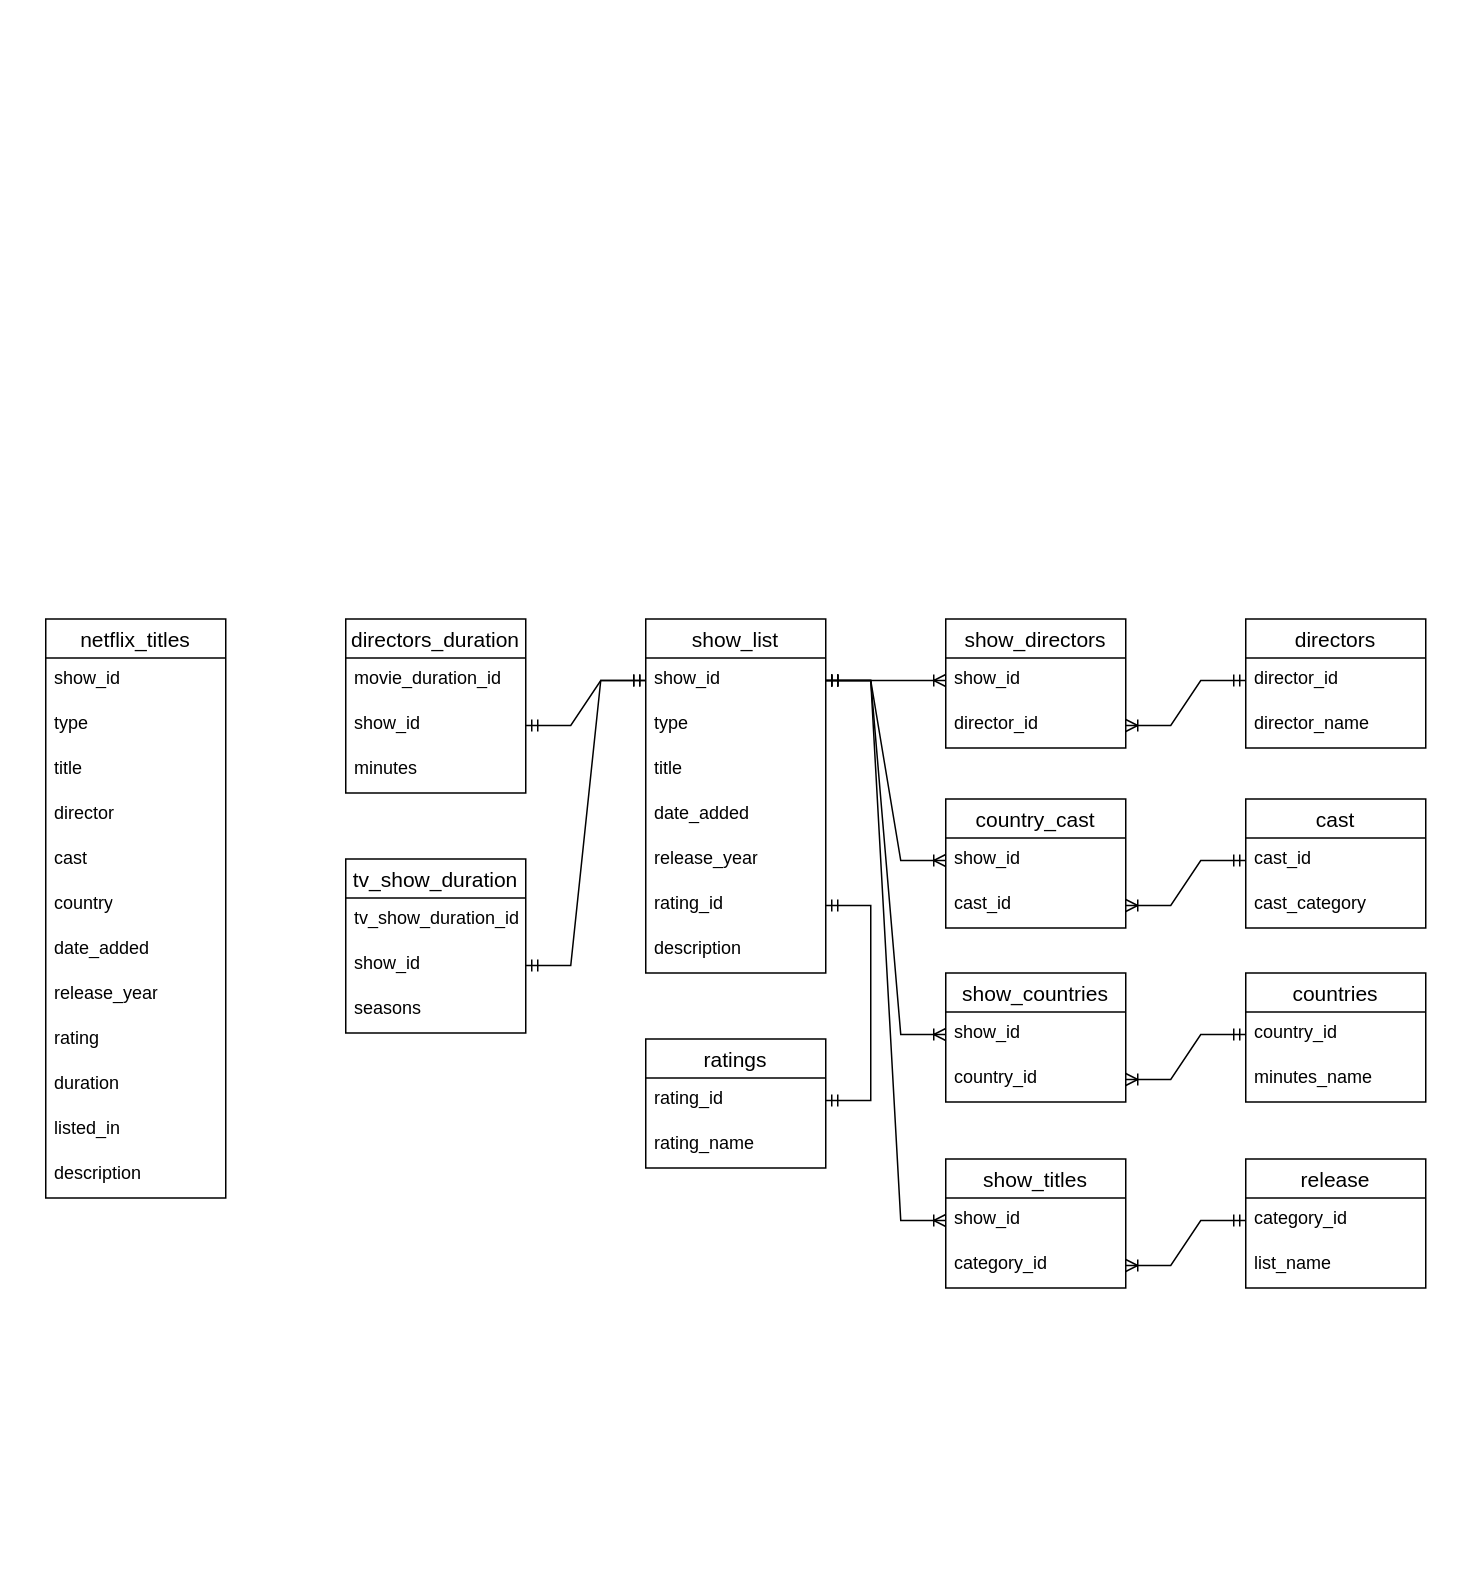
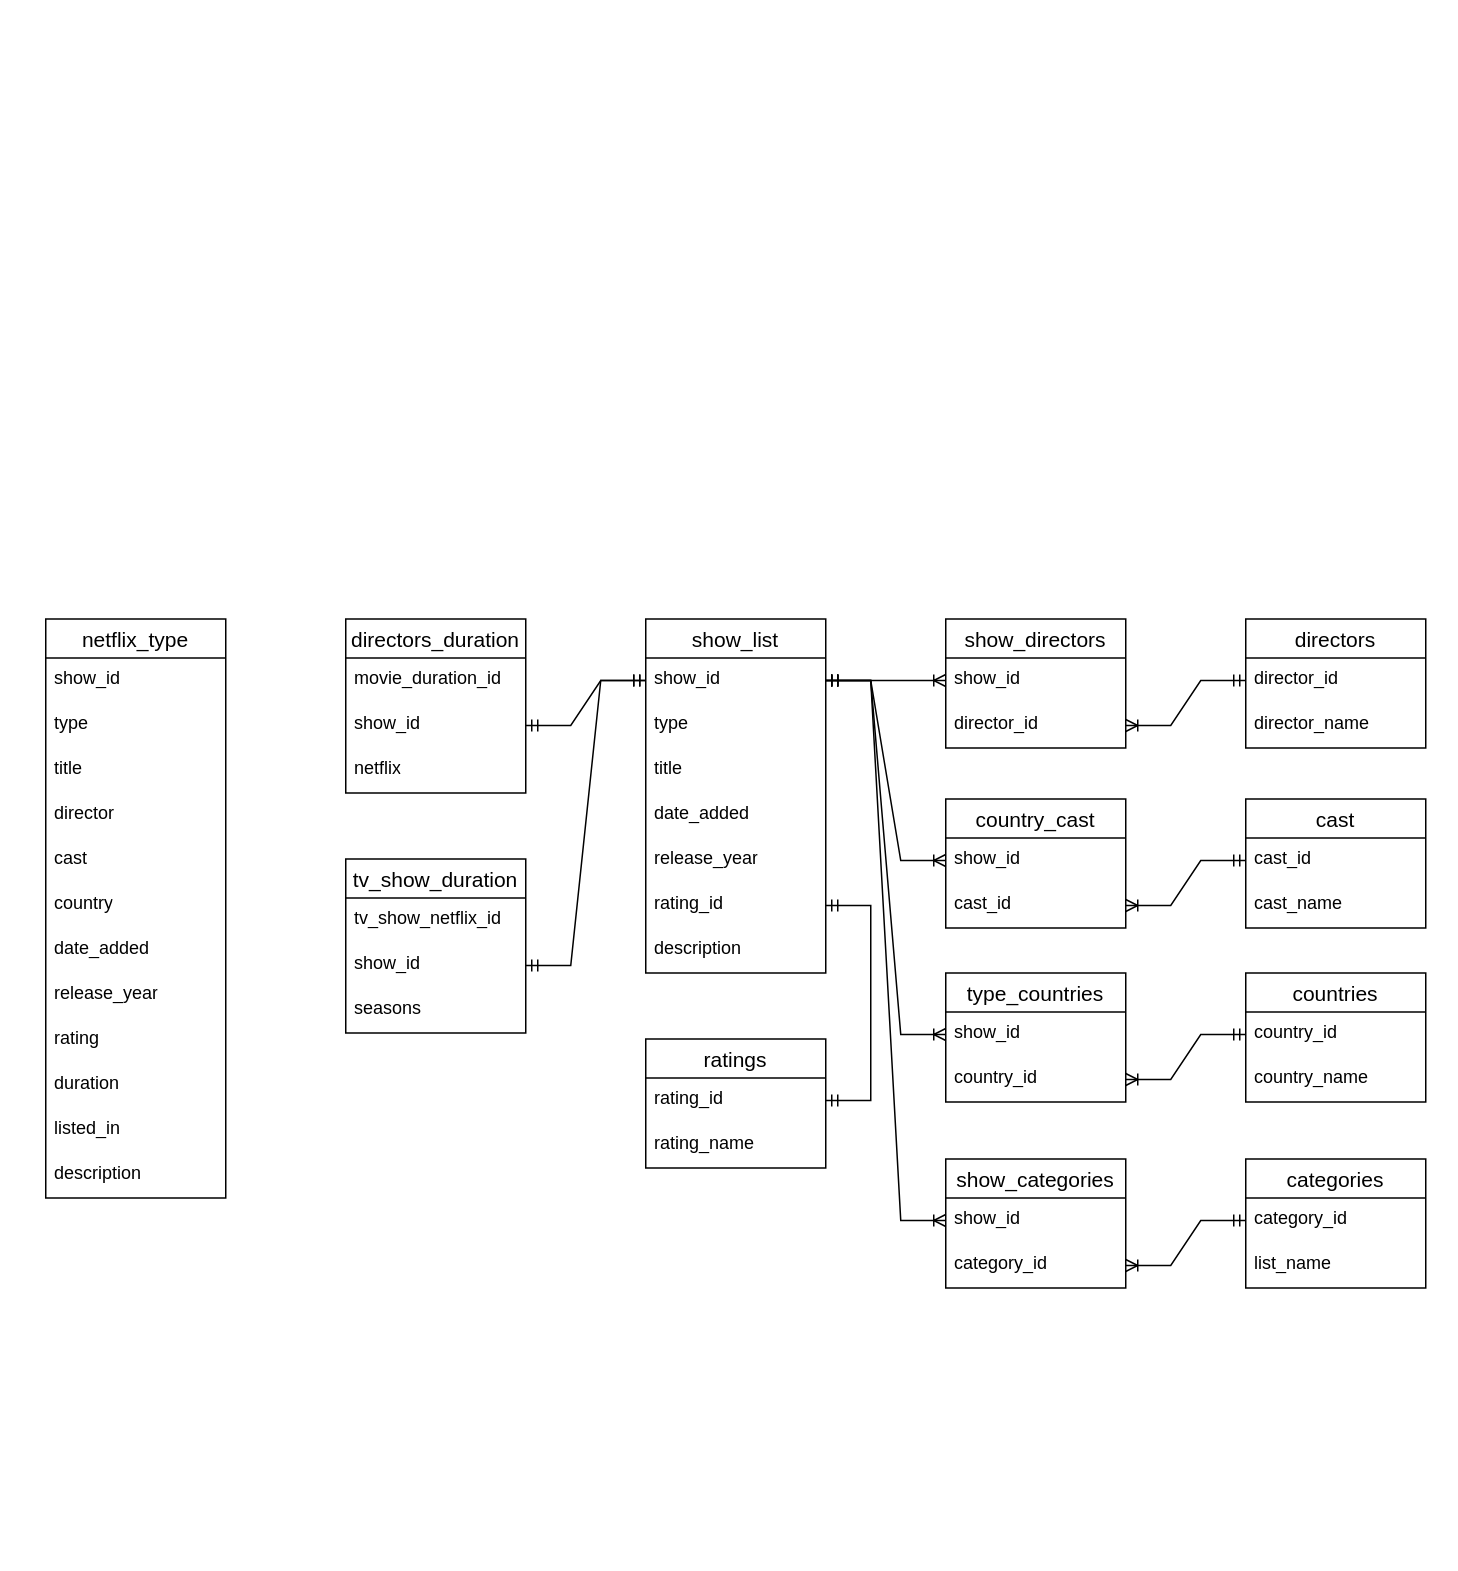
- <mxCell id="2" value="netflix_titles" style="swimlane;fontStyle=0;childLayout=stackLayout;horizontal=1;startSize=26;horizontalStack=0;resizeParent=1;resizeParentMax=0;resizeLast=0;collapsible=1;marginBottom=0;align=center;fontSize=14;" parent="1" vertex="1"><mxGeometry x="30" y="412" width="120" height="386" as="geometry" /></mxCell>
+ <mxCell id="2" value="netflix_type" style="swimlane;fontStyle=0;childLayout=stackLayout;horizontal=1;startSize=26;horizontalStack=0;resizeParent=1;resizeParentMax=0;resizeLast=0;collapsible=1;marginBottom=0;align=center;fontSize=14;" parent="1" vertex="1"><mxGeometry x="30" y="412" width="120" height="386" as="geometry" /></mxCell>
- <mxCell id="53" value="minutes" style="text;strokeColor=none;fillColor=none;spacingLeft=4;spacingRight=4;overflow=hidden;rotatable=0;points=[[0,0.5],[1,0.5]];portConstraint=eastwest;fontSize=12;whiteSpace=wrap;html=1;" parent="50" vertex="1"><mxGeometry y="86" width="120" height="30" as="geometry" /></mxCell>
+ <mxCell id="53" value="netflix" style="text;strokeColor=none;fillColor=none;spacingLeft=4;spacingRight=4;overflow=hidden;rotatable=0;points=[[0,0.5],[1,0.5]];portConstraint=eastwest;fontSize=12;whiteSpace=wrap;html=1;" parent="50" vertex="1"><mxGeometry y="86" width="120" height="30" as="geometry" /></mxCell>
- <mxCell id="31" value="cast_category" style="text;strokeColor=none;fillColor=none;spacingLeft=4;spacingRight=4;overflow=hidden;rotatable=0;points=[[0,0.5],[1,0.5]];portConstraint=eastwest;fontSize=12;whiteSpace=wrap;html=1;" parent="29" vertex="1"><mxGeometry y="56" width="120" height="30" as="geometry" /></mxCell>
+ <mxCell id="31" value="cast_name" style="text;strokeColor=none;fillColor=none;spacingLeft=4;spacingRight=4;overflow=hidden;rotatable=0;points=[[0,0.5],[1,0.5]];portConstraint=eastwest;fontSize=12;whiteSpace=wrap;html=1;" parent="29" vertex="1"><mxGeometry y="56" width="120" height="30" as="geometry" /></mxCell>
- <mxCell id="55" value="tv_show_duration_id" style="text;strokeColor=none;fillColor=none;spacingLeft=4;spacingRight=4;overflow=hidden;rotatable=0;points=[[0,0.5],[1,0.5]];portConstraint=eastwest;fontSize=12;whiteSpace=wrap;html=1;" parent="54" vertex="1"><mxGeometry y="26" width="120" height="30" as="geometry" /></mxCell>
+ <mxCell id="55" value="tv_show_netflix_id" style="text;strokeColor=none;fillColor=none;spacingLeft=4;spacingRight=4;overflow=hidden;rotatable=0;points=[[0,0.5],[1,0.5]];portConstraint=eastwest;fontSize=12;whiteSpace=wrap;html=1;" parent="54" vertex="1"><mxGeometry y="26" width="120" height="30" as="geometry" /></mxCell>
- <mxCell id="38" value="show_countries" style="swimlane;fontStyle=0;childLayout=stackLayout;horizontal=1;startSize=26;horizontalStack=0;resizeParent=1;resizeParentMax=0;resizeLast=0;collapsible=1;marginBottom=0;align=center;fontSize=14;" parent="1" vertex="1"><mxGeometry x="630" y="648" width="120" height="86" as="geometry" /></mxCell>
+ <mxCell id="38" value="type_countries" style="swimlane;fontStyle=0;childLayout=stackLayout;horizontal=1;startSize=26;horizontalStack=0;resizeParent=1;resizeParentMax=0;resizeLast=0;collapsible=1;marginBottom=0;align=center;fontSize=14;" parent="1" vertex="1"><mxGeometry x="630" y="648" width="120" height="86" as="geometry" /></mxCell>
- <mxCell id="37" value="minutes_name" style="text;strokeColor=none;fillColor=none;spacingLeft=4;spacingRight=4;overflow=hidden;rotatable=0;points=[[0,0.5],[1,0.5]];portConstraint=eastwest;fontSize=12;whiteSpace=wrap;html=1;" parent="35" vertex="1"><mxGeometry y="56" width="120" height="30" as="geometry" /></mxCell>
+ <mxCell id="37" value="country_name" style="text;strokeColor=none;fillColor=none;spacingLeft=4;spacingRight=4;overflow=hidden;rotatable=0;points=[[0,0.5],[1,0.5]];portConstraint=eastwest;fontSize=12;whiteSpace=wrap;html=1;" parent="35" vertex="1"><mxGeometry y="56" width="120" height="30" as="geometry" /></mxCell>
- <mxCell id="44" value="show_titles" style="swimlane;fontStyle=0;childLayout=stackLayout;horizontal=1;startSize=26;horizontalStack=0;resizeParent=1;resizeParentMax=0;resizeLast=0;collapsible=1;marginBottom=0;align=center;fontSize=14;" parent="1" vertex="1"><mxGeometry x="630" y="772" width="120" height="86" as="geometry" /></mxCell>
+ <mxCell id="44" value="show_categories" style="swimlane;fontStyle=0;childLayout=stackLayout;horizontal=1;startSize=26;horizontalStack=0;resizeParent=1;resizeParentMax=0;resizeLast=0;collapsible=1;marginBottom=0;align=center;fontSize=14;" parent="1" vertex="1"><mxGeometry x="630" y="772" width="120" height="86" as="geometry" /></mxCell>
- <mxCell id="41" value="release" style="swimlane;fontStyle=0;childLayout=stackLayout;horizontal=1;startSize=26;horizontalStack=0;resizeParent=1;resizeParentMax=0;resizeLast=0;collapsible=1;marginBottom=0;align=center;fontSize=14;" parent="1" vertex="1"><mxGeometry x="830" y="772" width="120" height="86" as="geometry" /></mxCell>
+ <mxCell id="41" value="categories" style="swimlane;fontStyle=0;childLayout=stackLayout;horizontal=1;startSize=26;horizontalStack=0;resizeParent=1;resizeParentMax=0;resizeLast=0;collapsible=1;marginBottom=0;align=center;fontSize=14;" parent="1" vertex="1"><mxGeometry x="830" y="772" width="120" height="86" as="geometry" /></mxCell>
